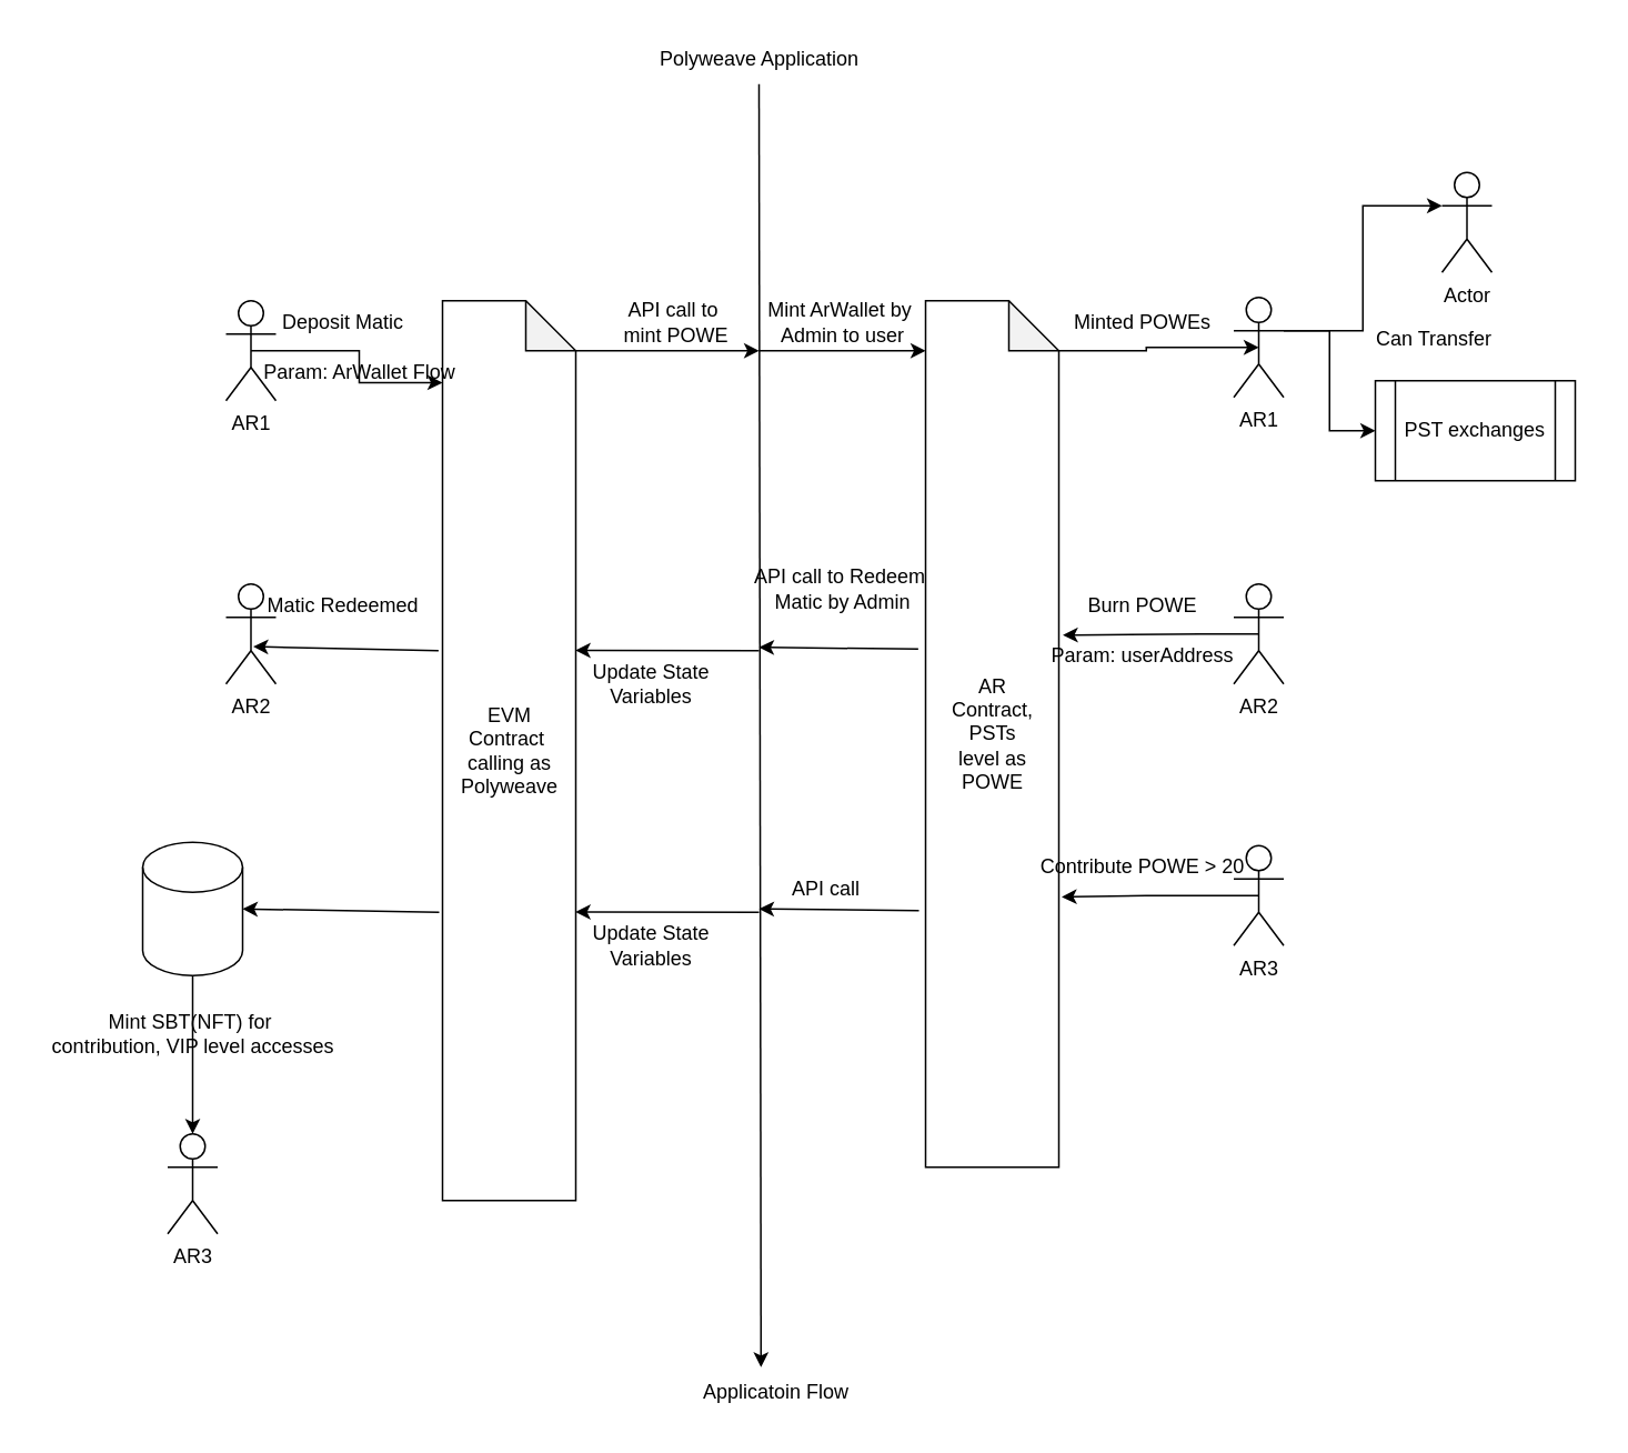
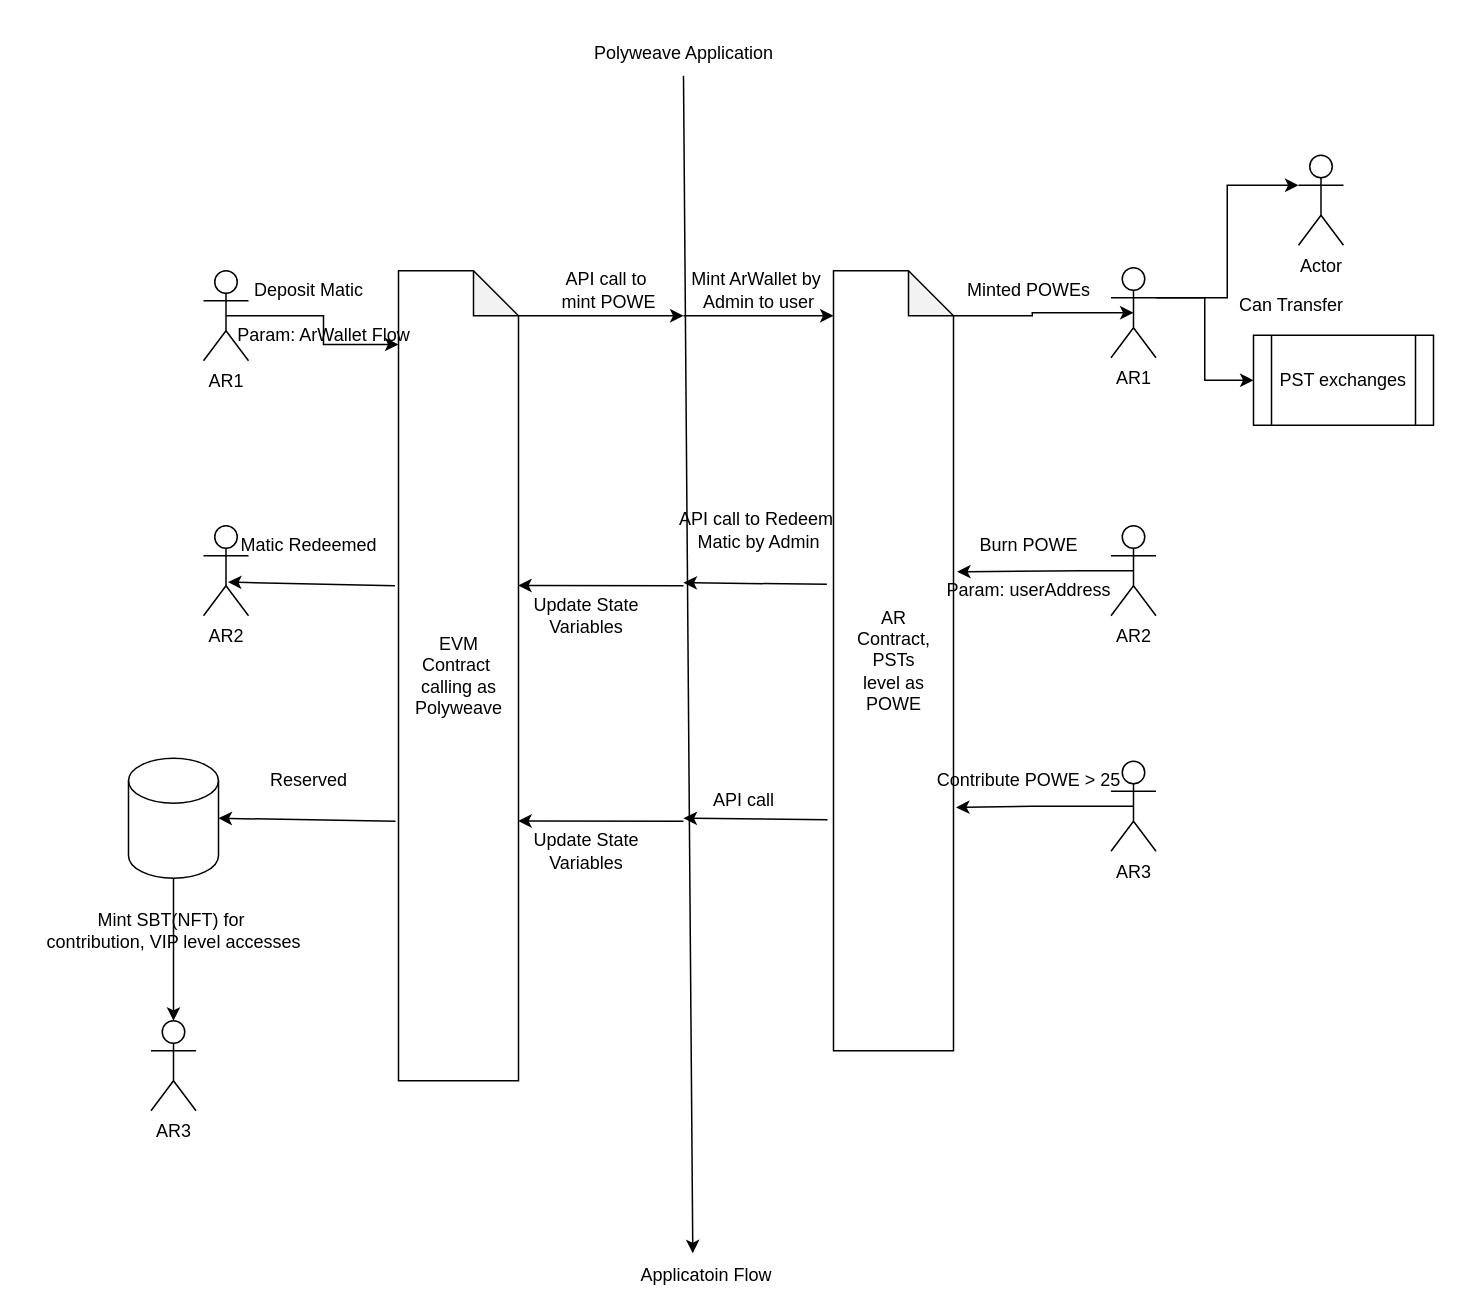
- <mxCell id="23" value="PST exchanges" style="shape=process;whiteSpace=wrap;html=1;backgroundOutline=1;" vertex="1" parent="1"><mxGeometry x="825" y="228" width="120" height="60" as="geometry" /></mxCell>
+ <mxCell id="23" value="PST exchanges" style="shape=process;whiteSpace=wrap;html=1;backgroundOutline=1;" vertex="1" parent="1"><mxGeometry x="835" y="223" width="120" height="60" as="geometry" /></mxCell>
+ <mxCell id="40" value="Reserved" style="text;html=1;align=center;verticalAlign=middle;resizable=0;points=[];autosize=1;strokeColor=none;fillColor=none;" vertex="1" parent="1"><mxGeometry x="170" y="505" width="70" height="30" as="geometry" /></mxCell>
- <mxCell id="35" value="Contribute POWE &amp;gt; 20" style="text;html=1;align=center;verticalAlign=middle;resizable=0;points=[];autosize=1;strokeColor=none;fillColor=none;" vertex="1" parent="1"><mxGeometry x="610" y="505" width="150" height="30" as="geometry" /></mxCell>
+ <mxCell id="35" value="Contribute POWE &amp;gt; 25" style="text;html=1;align=center;verticalAlign=middle;resizable=0;points=[];autosize=1;strokeColor=none;fillColor=none;" vertex="1" parent="1"><mxGeometry x="610" y="505" width="150" height="30" as="geometry" /></mxCell>
- <mxCell id="48" value="Applicatoin Flow" style="text;html=1;align=center;verticalAlign=middle;resizable=0;points=[];autosize=1;strokeColor=none;fillColor=none;" vertex="1" parent="1"><mxGeometry x="410" y="820" width="110" height="30" as="geometry" /></mxCell>
+ <mxCell id="48" value="Applicatoin Flow" style="text;html=1;align=center;verticalAlign=middle;resizable=0;points=[];autosize=1;strokeColor=none;fillColor=none;" vertex="1" parent="1"><mxGeometry x="415" y="835" width="110" height="30" as="geometry" /></mxCell>
